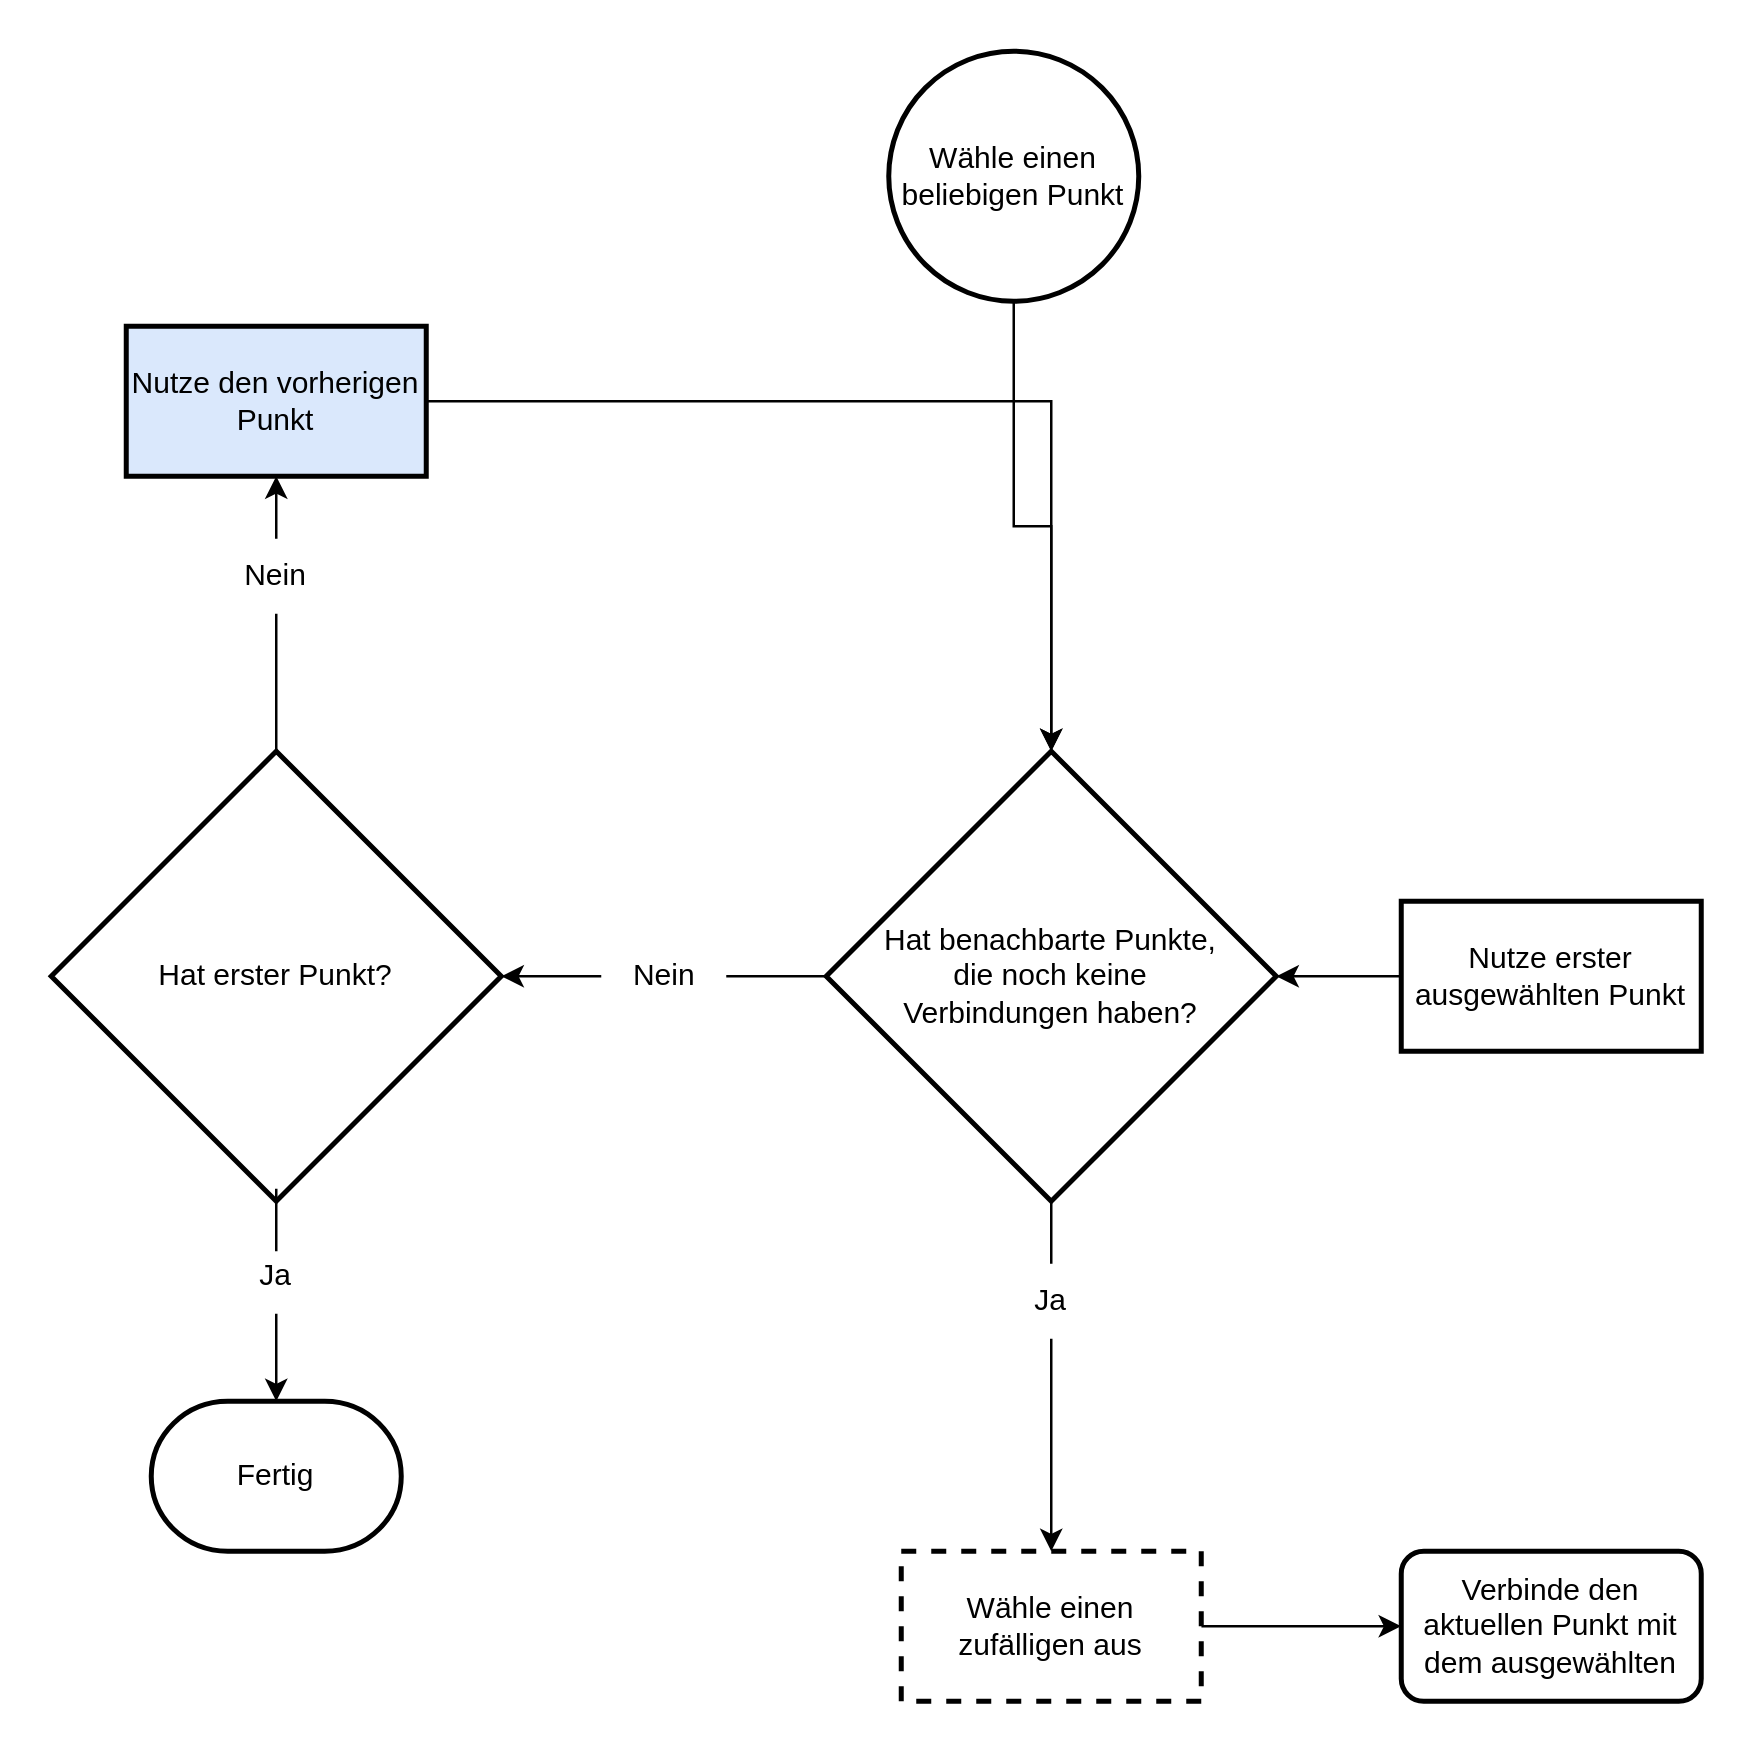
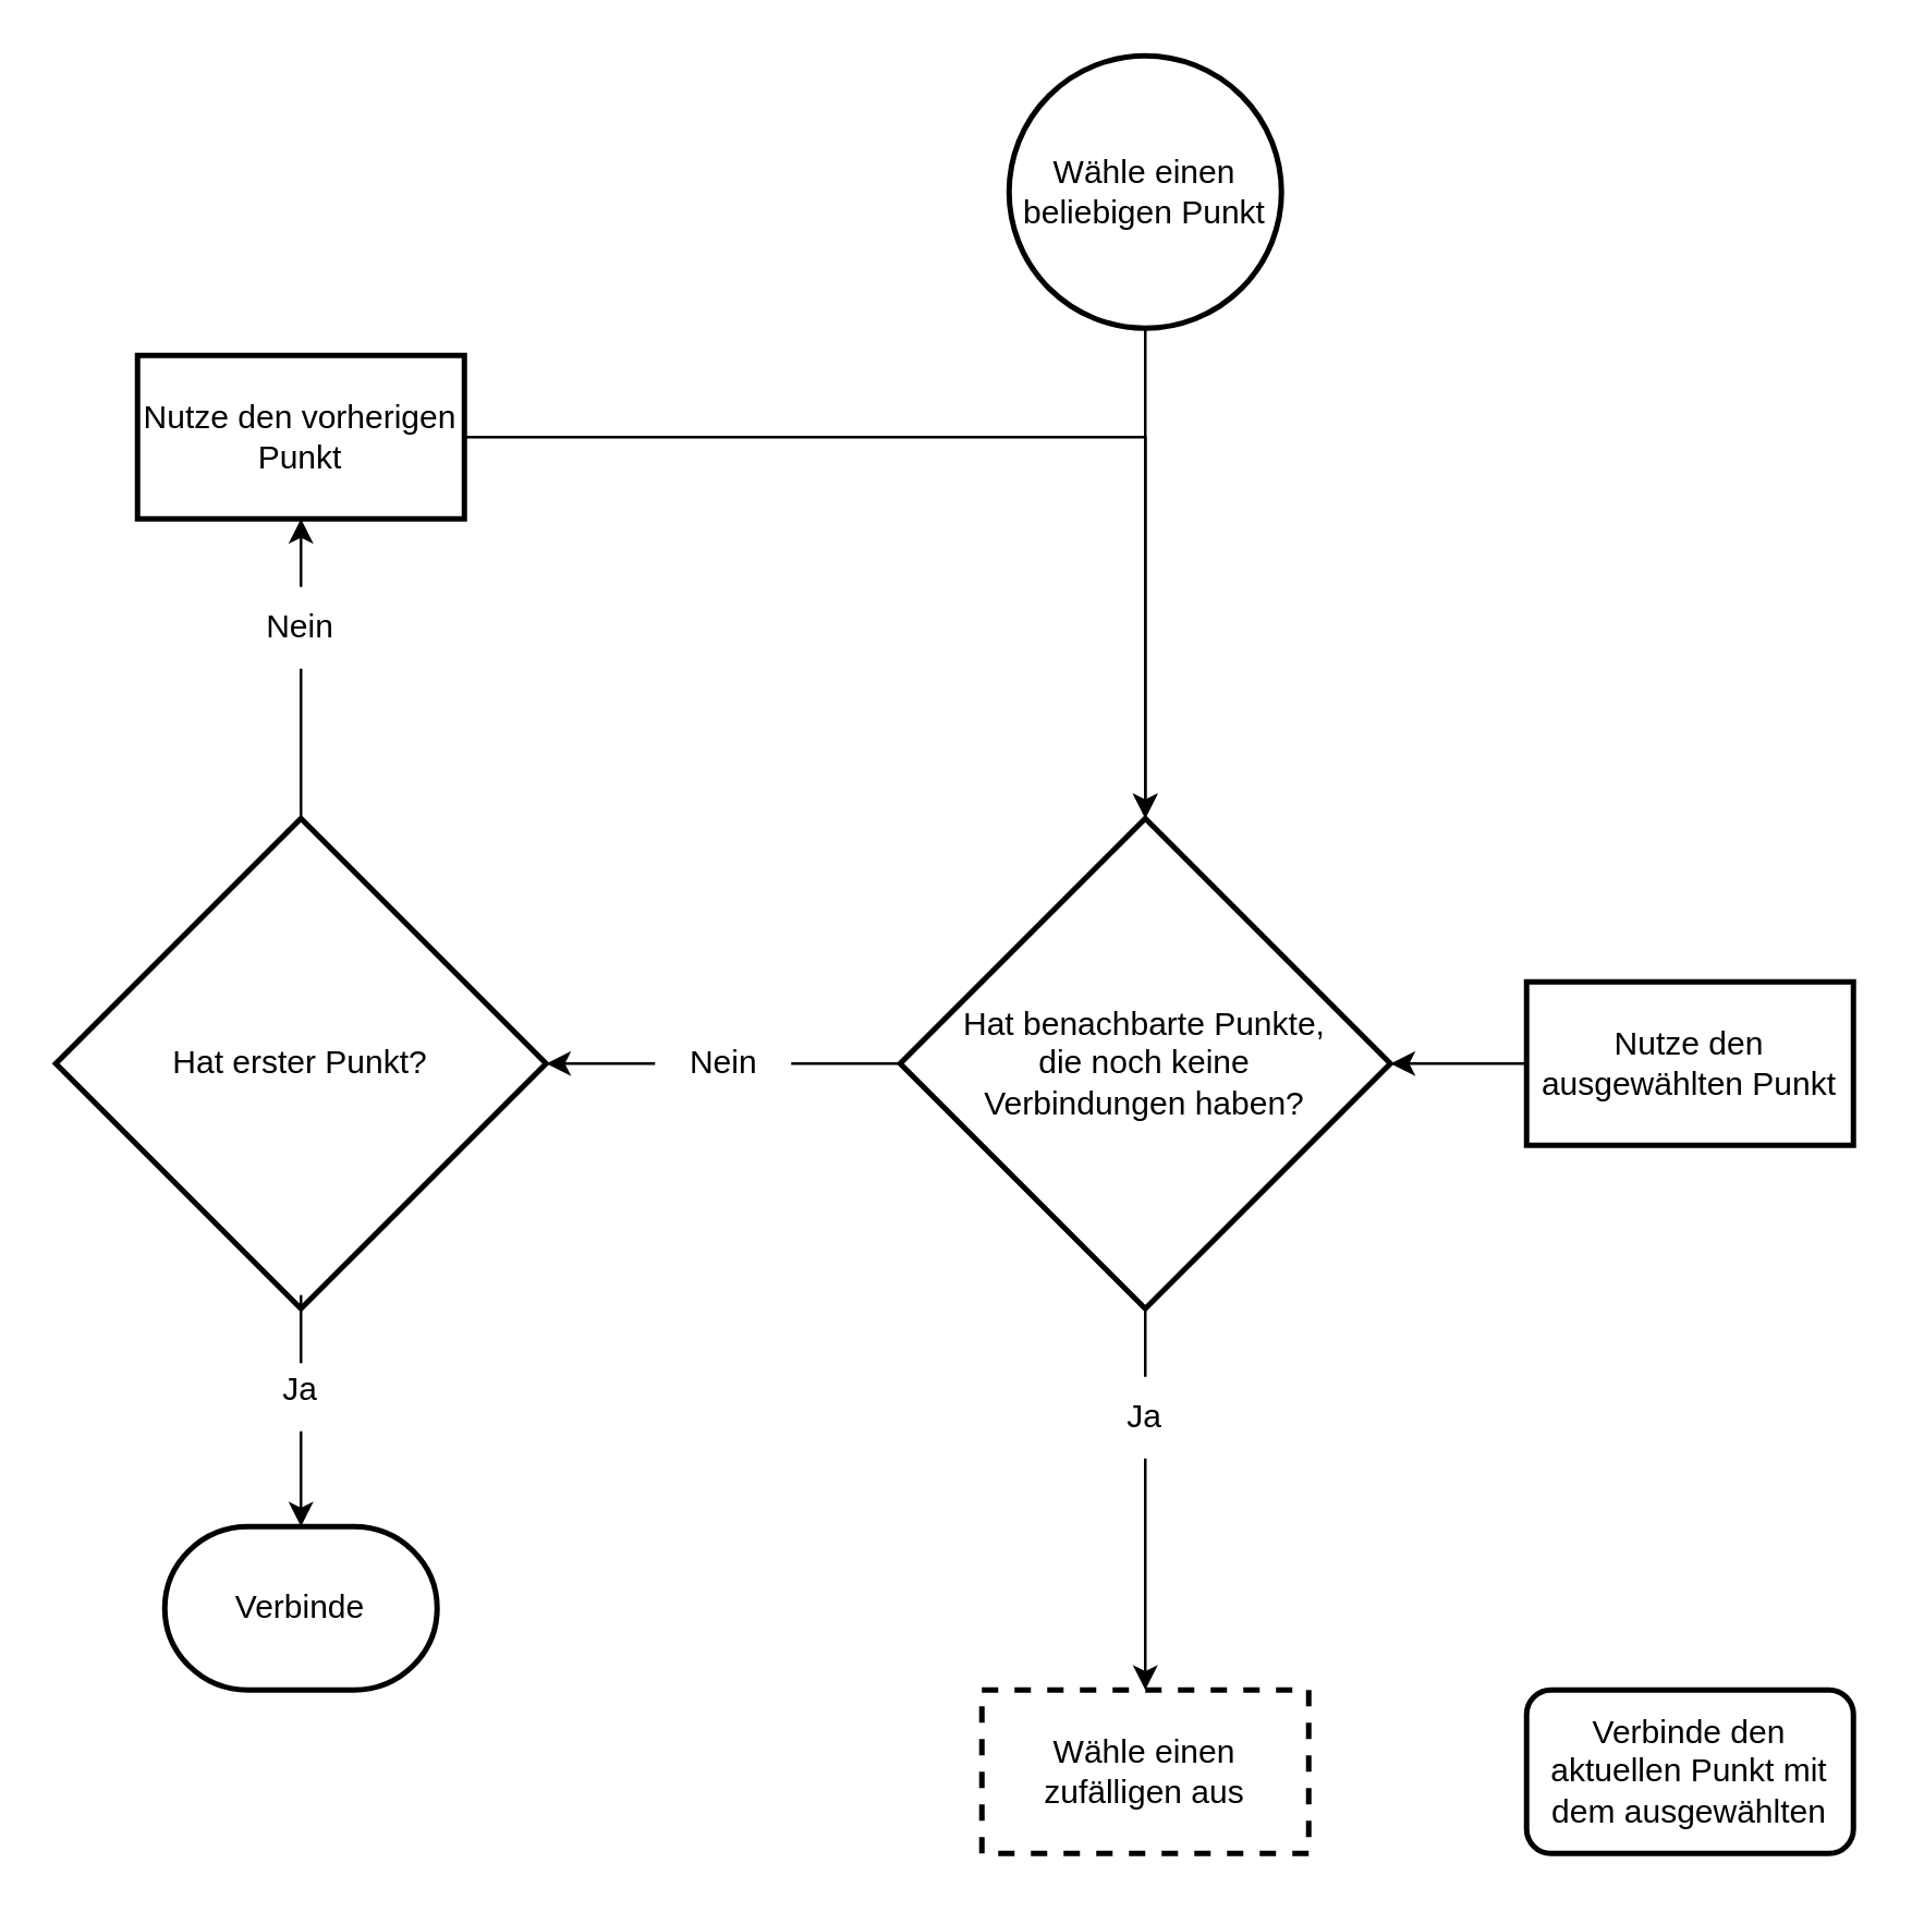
- <mxCell id="11" value="Wähle einen beliebigen Punkt" style="strokeWidth=2;html=1;shape=mxgraph.flowchart.start_2;whiteSpace=wrap;" vertex="1" parent="1"><mxGeometry x="355" y="20" width="100" height="100" as="geometry" /></mxCell>
+ <mxCell id="11" value="Wähle einen beliebigen Punkt" style="strokeWidth=2;html=1;shape=mxgraph.flowchart.start_2;whiteSpace=wrap;" vertex="1" parent="1"><mxGeometry x="370" y="20" width="100" height="100" as="geometry" /></mxCell>
- <mxCell id="6" value="Nutze den vorherigen Punkt" style="whiteSpace=wrap;html=1;strokeWidth=2;fillColor=#dae8fc;" vertex="1" parent="1"><mxGeometry x="50" y="130" width="120" height="60" as="geometry" /></mxCell>
+ <mxCell id="6" value="Nutze den vorherigen Punkt" style="whiteSpace=wrap;html=1;strokeWidth=2;" vertex="1" parent="1"><mxGeometry x="50" y="130" width="120" height="60" as="geometry" /></mxCell>
- <mxCell id="25" value="Nutze erster ausgewählten Punkt" style="whiteSpace=wrap;html=1;strokeWidth=2;" vertex="1" parent="1"><mxGeometry x="560" y="360" width="120" height="60" as="geometry" /></mxCell>
+ <mxCell id="25" value="Nutze den ausgewählten Punkt" style="whiteSpace=wrap;html=1;strokeWidth=2;" vertex="1" parent="1"><mxGeometry x="560" y="360" width="120" height="60" as="geometry" /></mxCell>
- <mxCell id="16" value="Fertig" style="strokeWidth=2;html=1;shape=mxgraph.flowchart.terminator;whiteSpace=wrap;" vertex="1" parent="1"><mxGeometry x="60" y="560" width="100" height="60" as="geometry" /></mxCell>
+ <mxCell id="16" value="Verbinde" style="strokeWidth=2;html=1;shape=mxgraph.flowchart.terminator;whiteSpace=wrap;" vertex="1" parent="1"><mxGeometry x="60" y="560" width="100" height="60" as="geometry" /></mxCell>
- <mxCell id="19" value="" style="edgeStyle=orthogonalEdgeStyle;rounded=0;orthogonalLoop=1;jettySize=auto;html=1;" edge="1" parent="1" source="20" target="21"><mxGeometry relative="1" as="geometry" /></mxCell>
